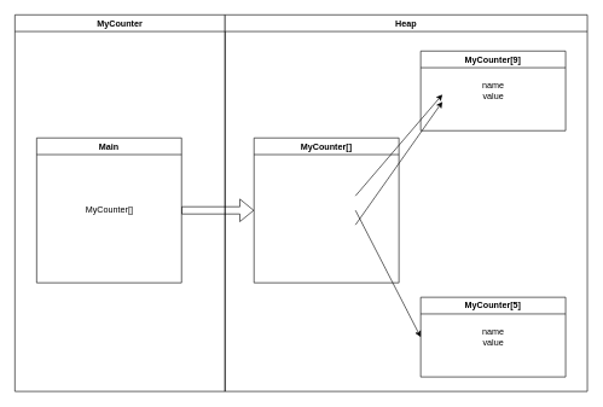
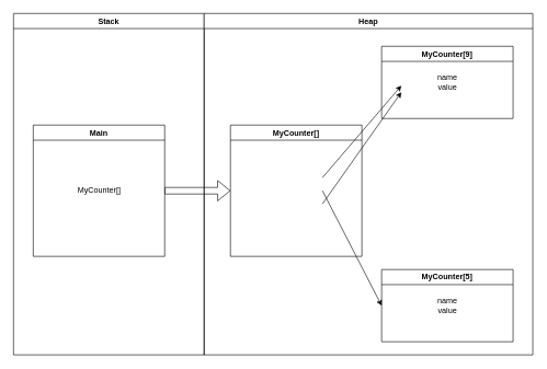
- <mxCell id="9" value="MyCounter" style="swimlane;whiteSpace=wrap;html=1;" vertex="1" parent="1"><mxGeometry x="20" y="20" width="290" height="520" as="geometry" /></mxCell>
+ <mxCell id="9" value="Stack" style="swimlane;whiteSpace=wrap;html=1;" vertex="1" parent="1"><mxGeometry x="20" y="20" width="290" height="520" as="geometry" /></mxCell>
